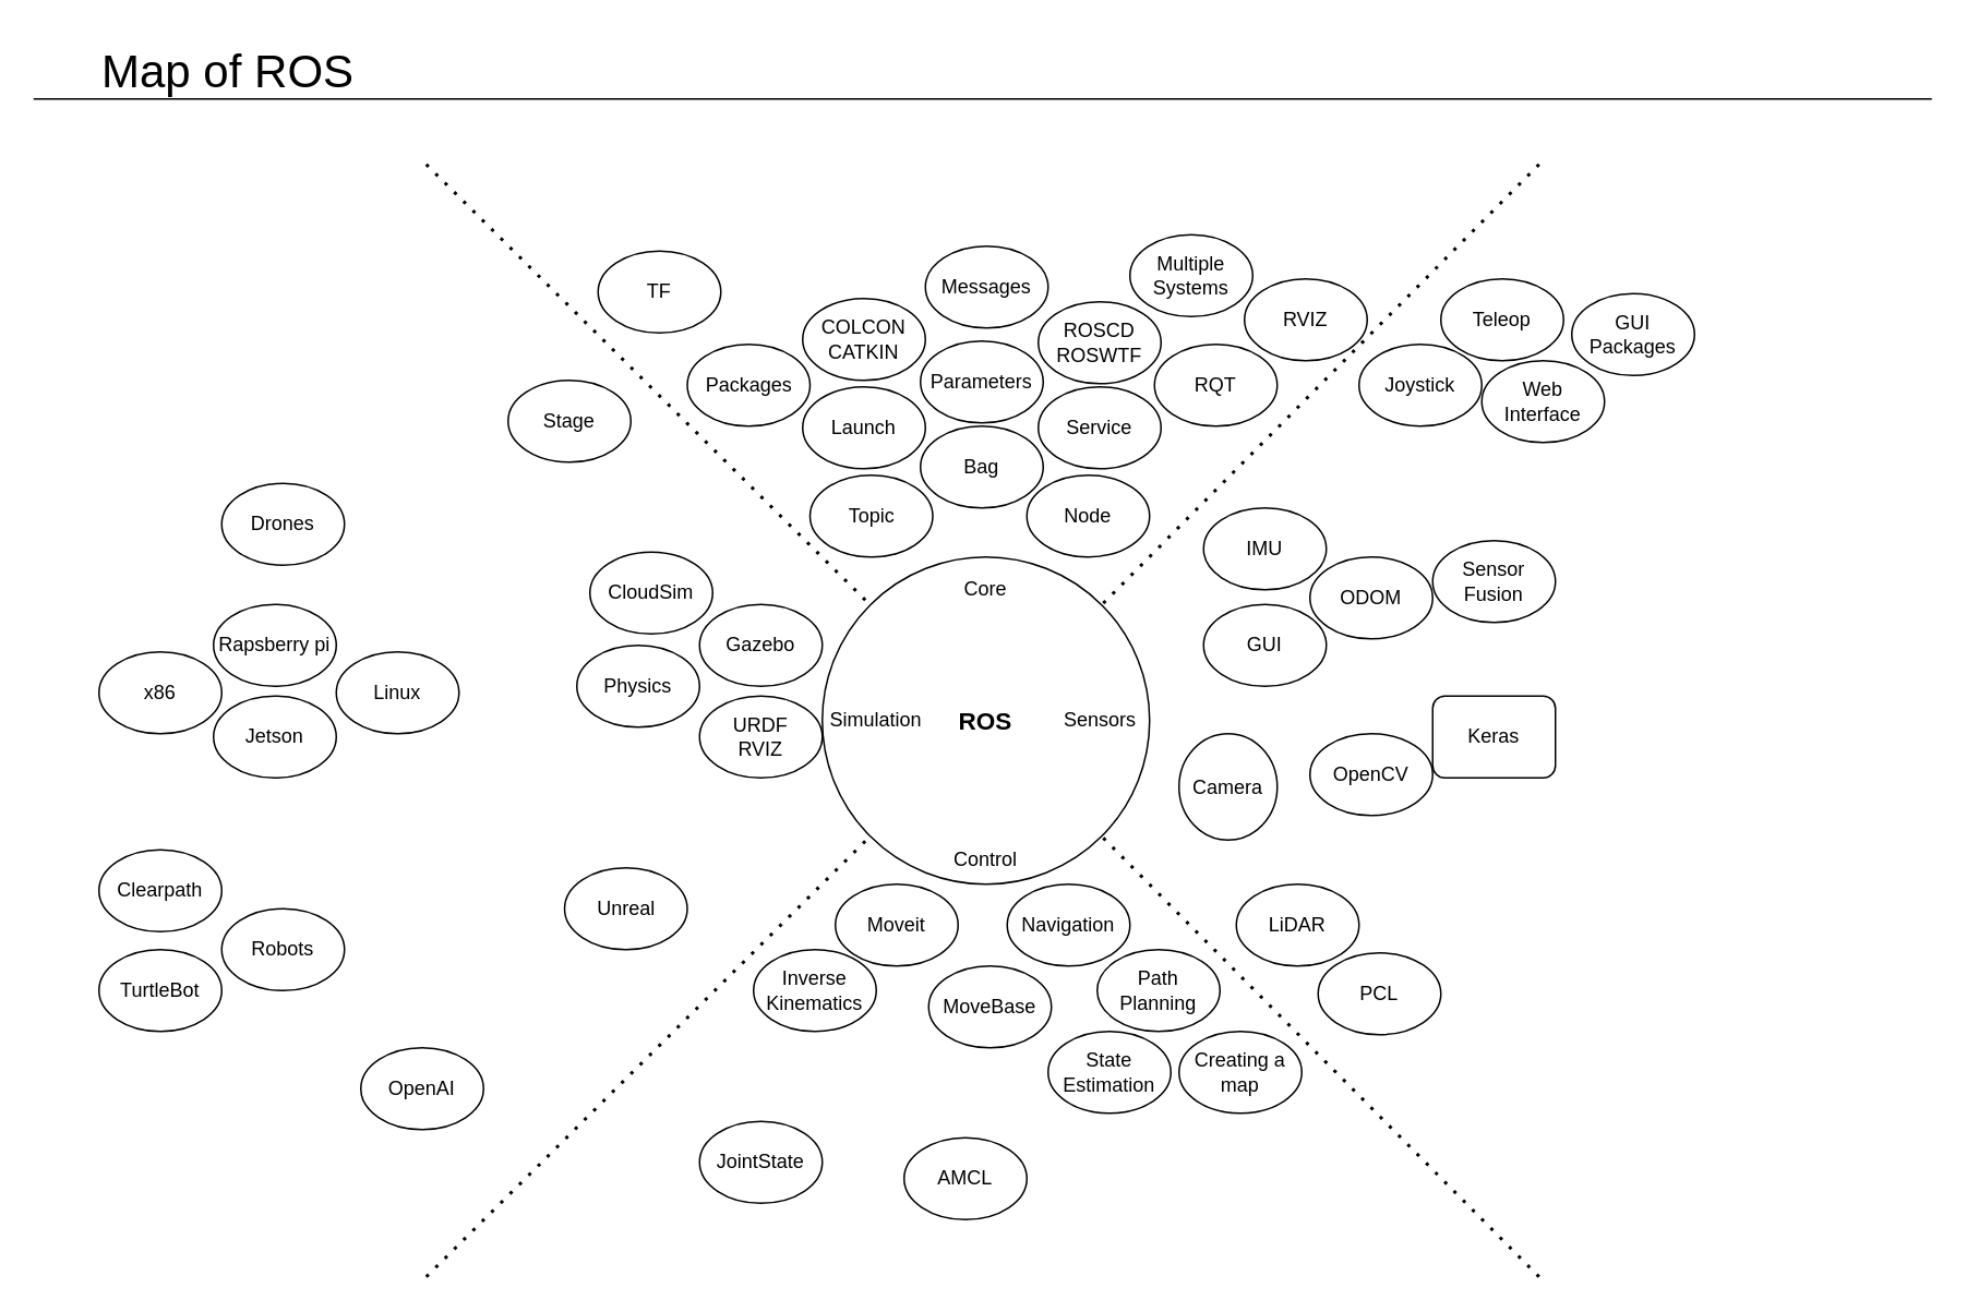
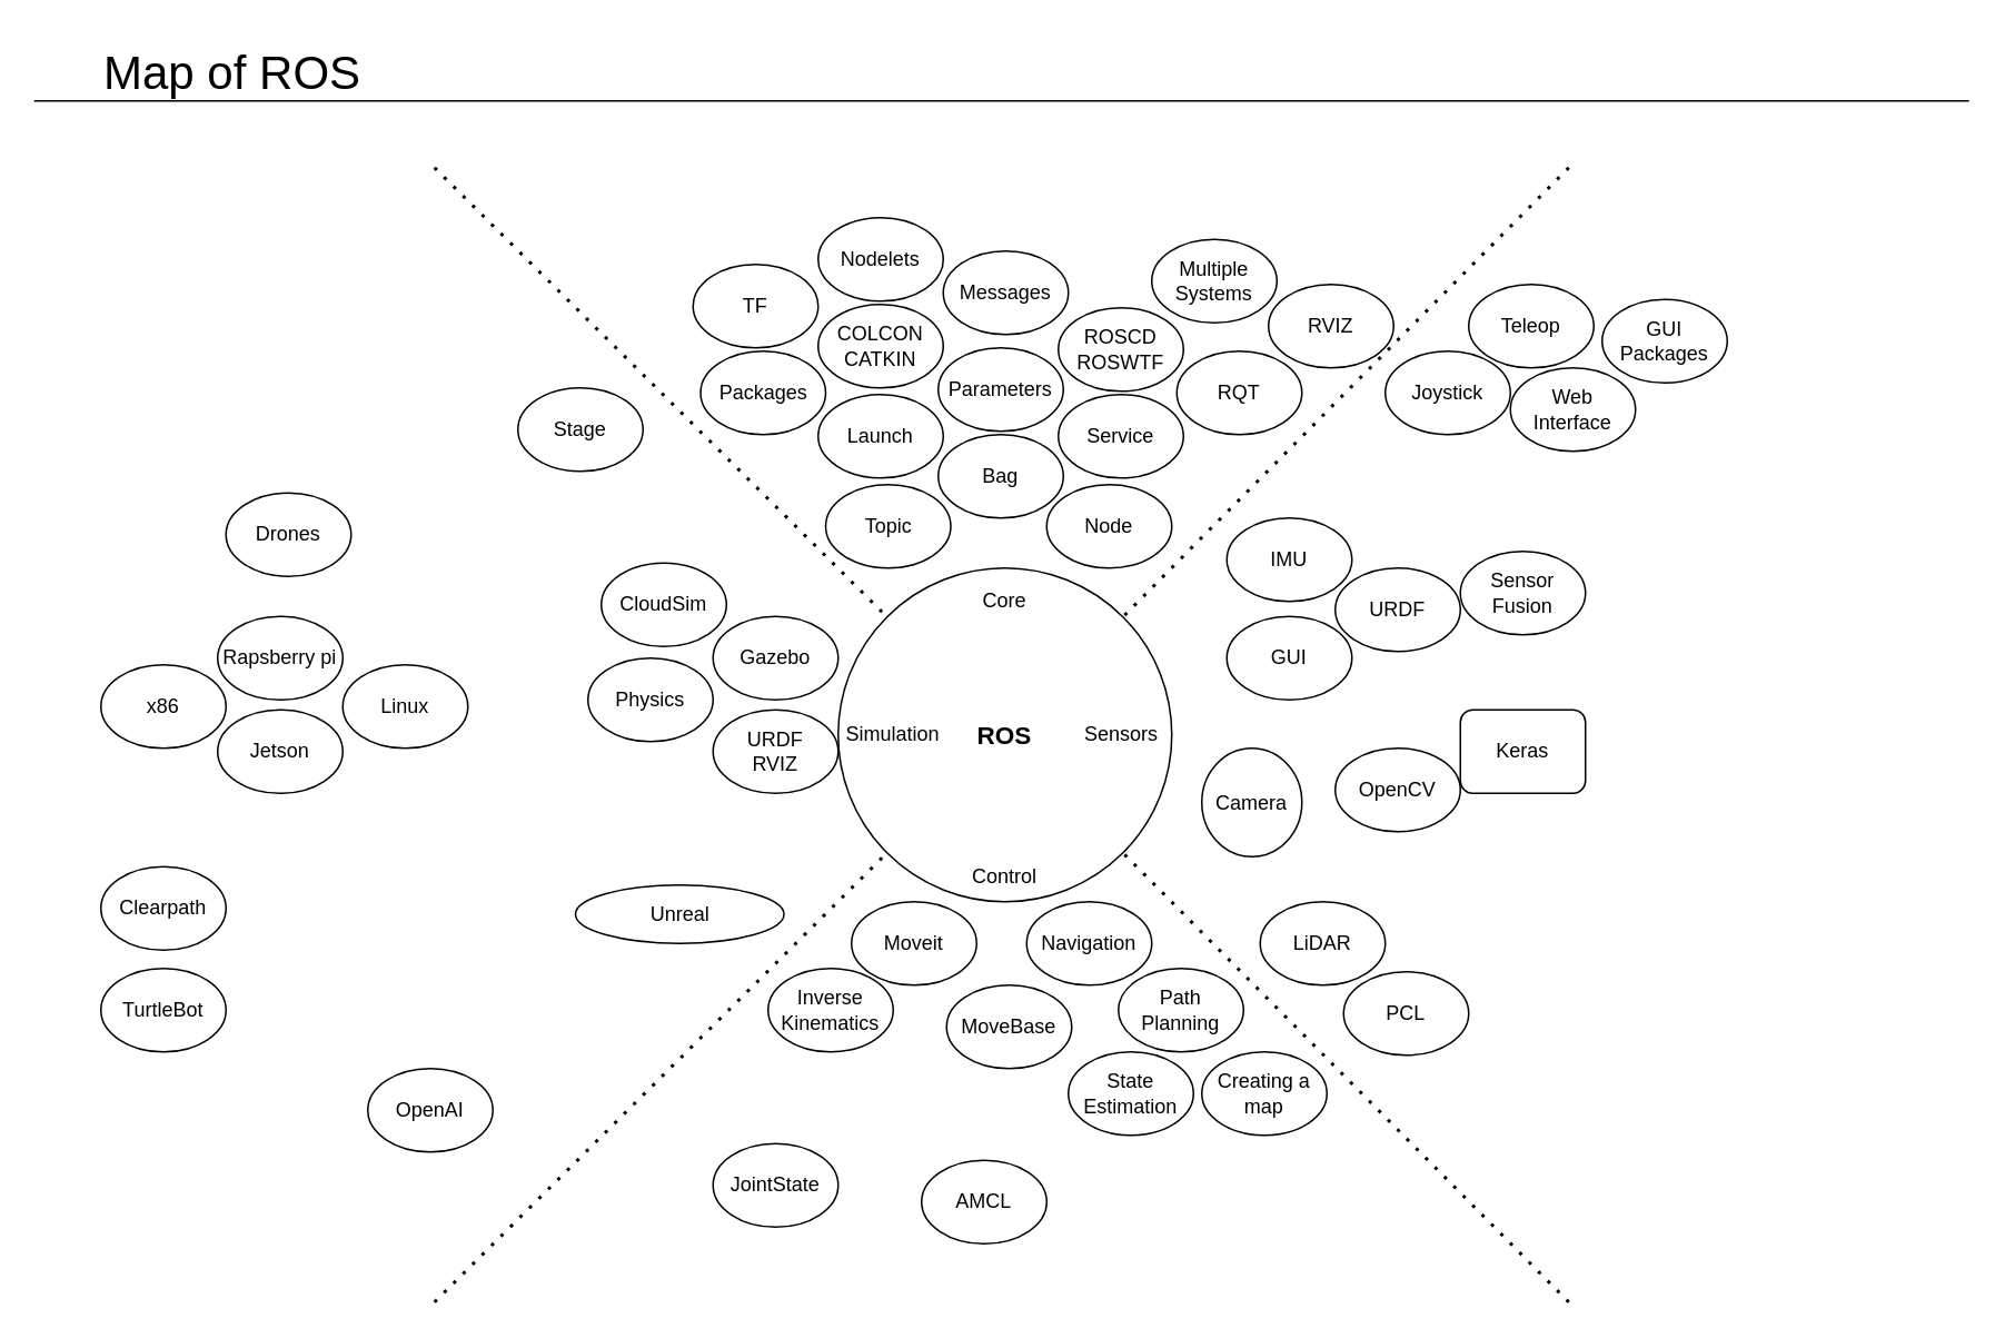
+ <mxCell id="40" value="Nodelets" style="ellipse;whiteSpace=wrap;html=1;" parent="1" vertex="1"><mxGeometry x="490" y="130" width="75" height="50" as="geometry" /></mxCell>
- <mxCell id="36" value="TF" style="ellipse;whiteSpace=wrap;html=1;" parent="1" vertex="1"><mxGeometry x="365" y="153" width="75" height="50" as="geometry" /></mxCell>
+ <mxCell id="36" value="TF" style="ellipse;whiteSpace=wrap;html=1;" parent="1" vertex="1"><mxGeometry x="415" y="158" width="75" height="50" as="geometry" /></mxCell>
- <mxCell id="45" value="ODOM" style="ellipse;whiteSpace=wrap;html=1;" parent="1" vertex="1"><mxGeometry x="800" y="340" width="75" height="50" as="geometry" /></mxCell>
+ <mxCell id="45" value="URDF" style="ellipse;whiteSpace=wrap;html=1;" parent="1" vertex="1"><mxGeometry x="800" y="340" width="75" height="50" as="geometry" /></mxCell>
- <mxCell id="49" value="Unreal" style="ellipse;whiteSpace=wrap;html=1;" parent="1" vertex="1"><mxGeometry x="344.5" y="530" width="75" height="50" as="geometry" /></mxCell>
+ <mxCell id="49" value="Unreal" style="ellipse;whiteSpace=wrap;html=1;" parent="1" vertex="1"><mxGeometry x="344.5" y="530" width="125" height="35" as="geometry" /></mxCell>
- <mxCell id="54" value="Robots" style="ellipse;whiteSpace=wrap;html=1;" parent="1" vertex="1"><mxGeometry x="135" y="555" width="75" height="50" as="geometry" /></mxCell>
